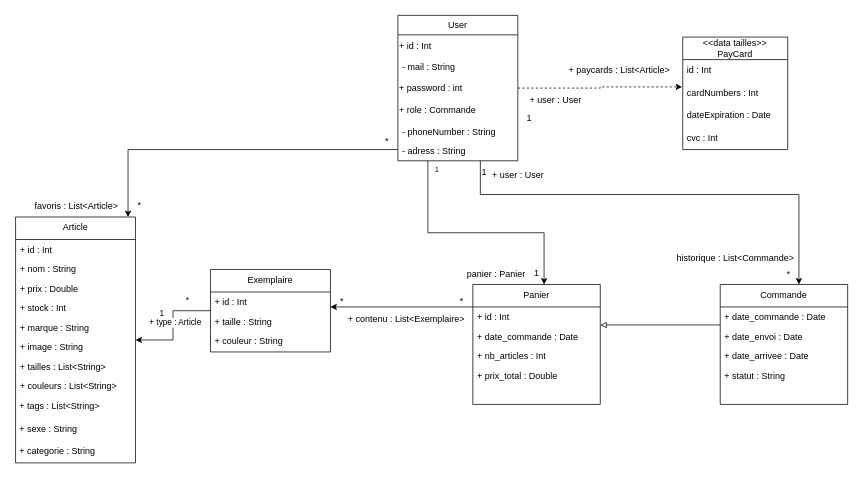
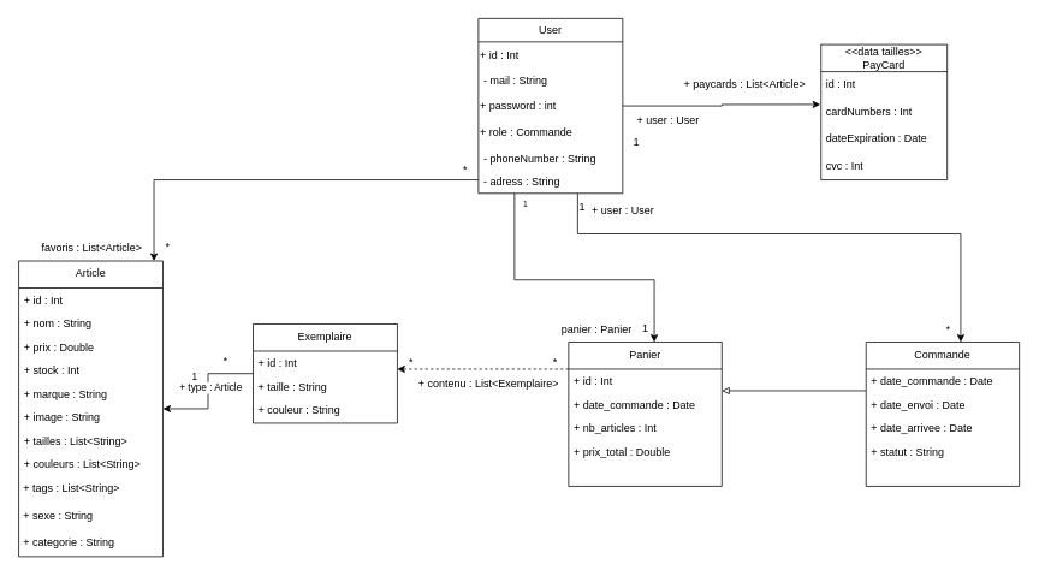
- <mxCell id="39" style="edgeStyle=orthogonalEdgeStyle;rounded=0;orthogonalLoop=1;jettySize=auto;html=1;entryX=-0.006;entryY=0.215;entryDx=0;entryDy=0;entryPerimeter=0;dashed=1;" parent="1" source="2" target="36" edge="1"><mxGeometry relative="1" as="geometry"><Array as="points"><mxPoint x="800" y="117" /><mxPoint x="800" y="116" /></Array><mxPoint x="770" y="150" as="sourcePoint" /></mxGeometry></mxCell>
+ <mxCell id="39" style="edgeStyle=orthogonalEdgeStyle;rounded=0;orthogonalLoop=1;jettySize=auto;html=1;entryX=-0.006;entryY=0.215;entryDx=0;entryDy=0;entryPerimeter=0;" parent="1" source="2" target="36" edge="1"><mxGeometry relative="1" as="geometry"><Array as="points"><mxPoint x="800" y="117" /><mxPoint x="800" y="116" /></Array><mxPoint x="770" y="150" as="sourcePoint" /></mxGeometry></mxCell>
- <mxCell id="29" value="&lt;font style=&quot;font-size: 12px;&quot;&gt;historique : List&amp;lt;Commande&amp;gt;&lt;/font&gt;" style="text;html=1;align=center;verticalAlign=middle;resizable=0;points=[];autosize=1;strokeColor=none;fillColor=none;" parent="1" vertex="1"><mxGeometry x="890" y="329" width="180" height="30" as="geometry" /></mxCell>
- <mxCell id="26" style="edgeStyle=orthogonalEdgeStyle;rounded=0;orthogonalLoop=1;jettySize=auto;html=1;" parent="1" source="53" target="20" edge="1"><mxGeometry relative="1" as="geometry"><mxPoint x="630" y="418.988" as="sourcePoint" /><mxPoint x="460" y="419" as="targetPoint" /><Array as="points"><mxPoint x="450" y="409" /><mxPoint x="450" y="409" /></Array></mxGeometry></mxCell>
+ <mxCell id="26" style="edgeStyle=orthogonalEdgeStyle;rounded=0;orthogonalLoop=1;jettySize=auto;html=1;dashed=1;" parent="1" source="53" target="20" edge="1"><mxGeometry relative="1" as="geometry"><mxPoint x="630" y="418.988" as="sourcePoint" /><mxPoint x="460" y="419" as="targetPoint" /><Array as="points"><mxPoint x="450" y="409" /><mxPoint x="450" y="409" /></Array></mxGeometry></mxCell>
